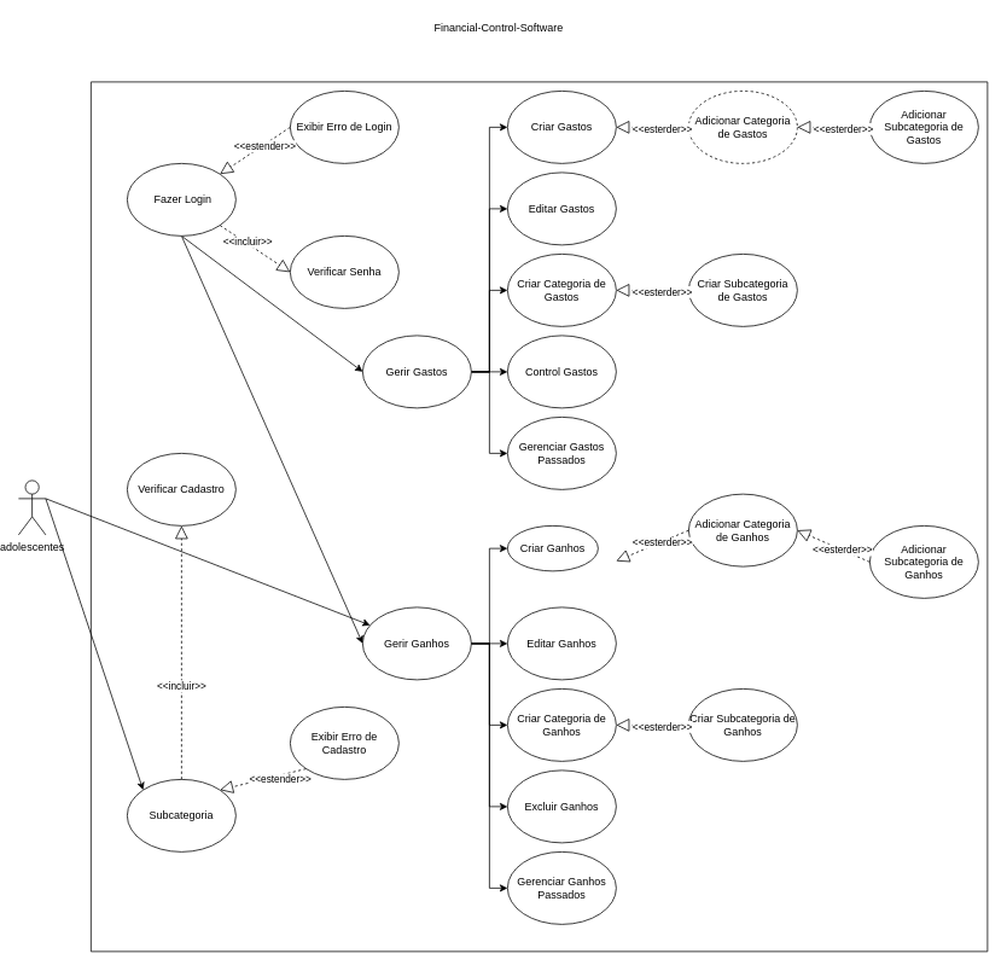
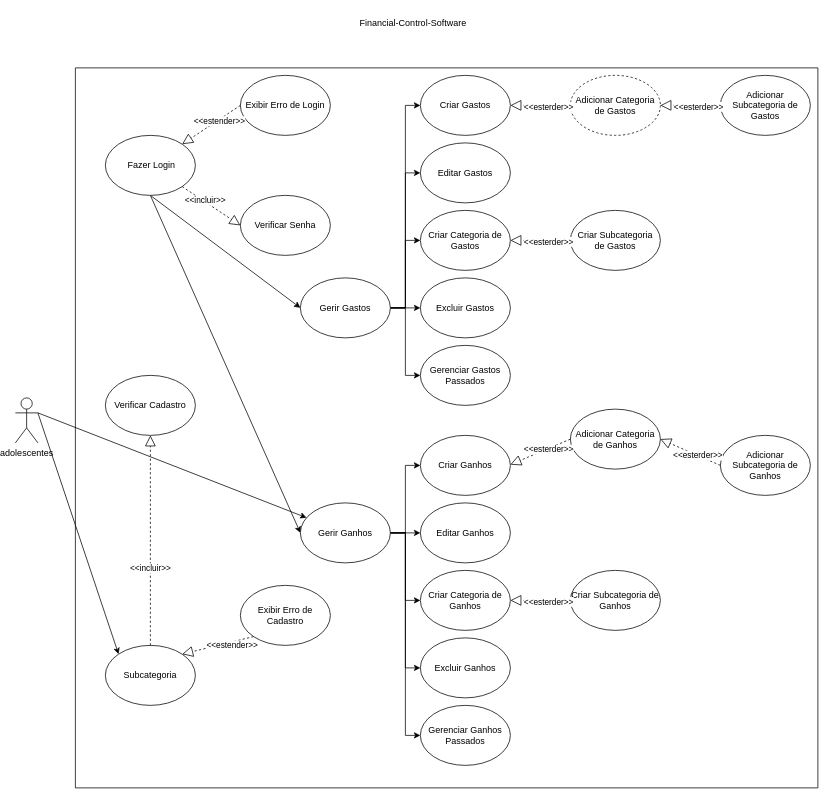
- <mxCell id="22" value="Control Gastos" style="ellipse;whiteSpace=wrap;html=1;" parent="3" vertex="1"><mxGeometry x="460" y="280" width="120" height="80" as="geometry" /></mxCell>
+ <mxCell id="22" value="Excluir Gastos" style="ellipse;whiteSpace=wrap;html=1;" parent="3" vertex="1"><mxGeometry x="460" y="280" width="120" height="80" as="geometry" /></mxCell>
- <mxCell id="26" value="Criar Ganhos" style="ellipse;whiteSpace=wrap;html=1;" vertex="1" parent="3"><mxGeometry x="460" y="490" width="100" height="50" as="geometry" /></mxCell>
+ <mxCell id="26" value="Criar Ganhos" style="ellipse;whiteSpace=wrap;html=1;" vertex="1" parent="3"><mxGeometry x="460" y="490" width="120" height="80" as="geometry" /></mxCell>
